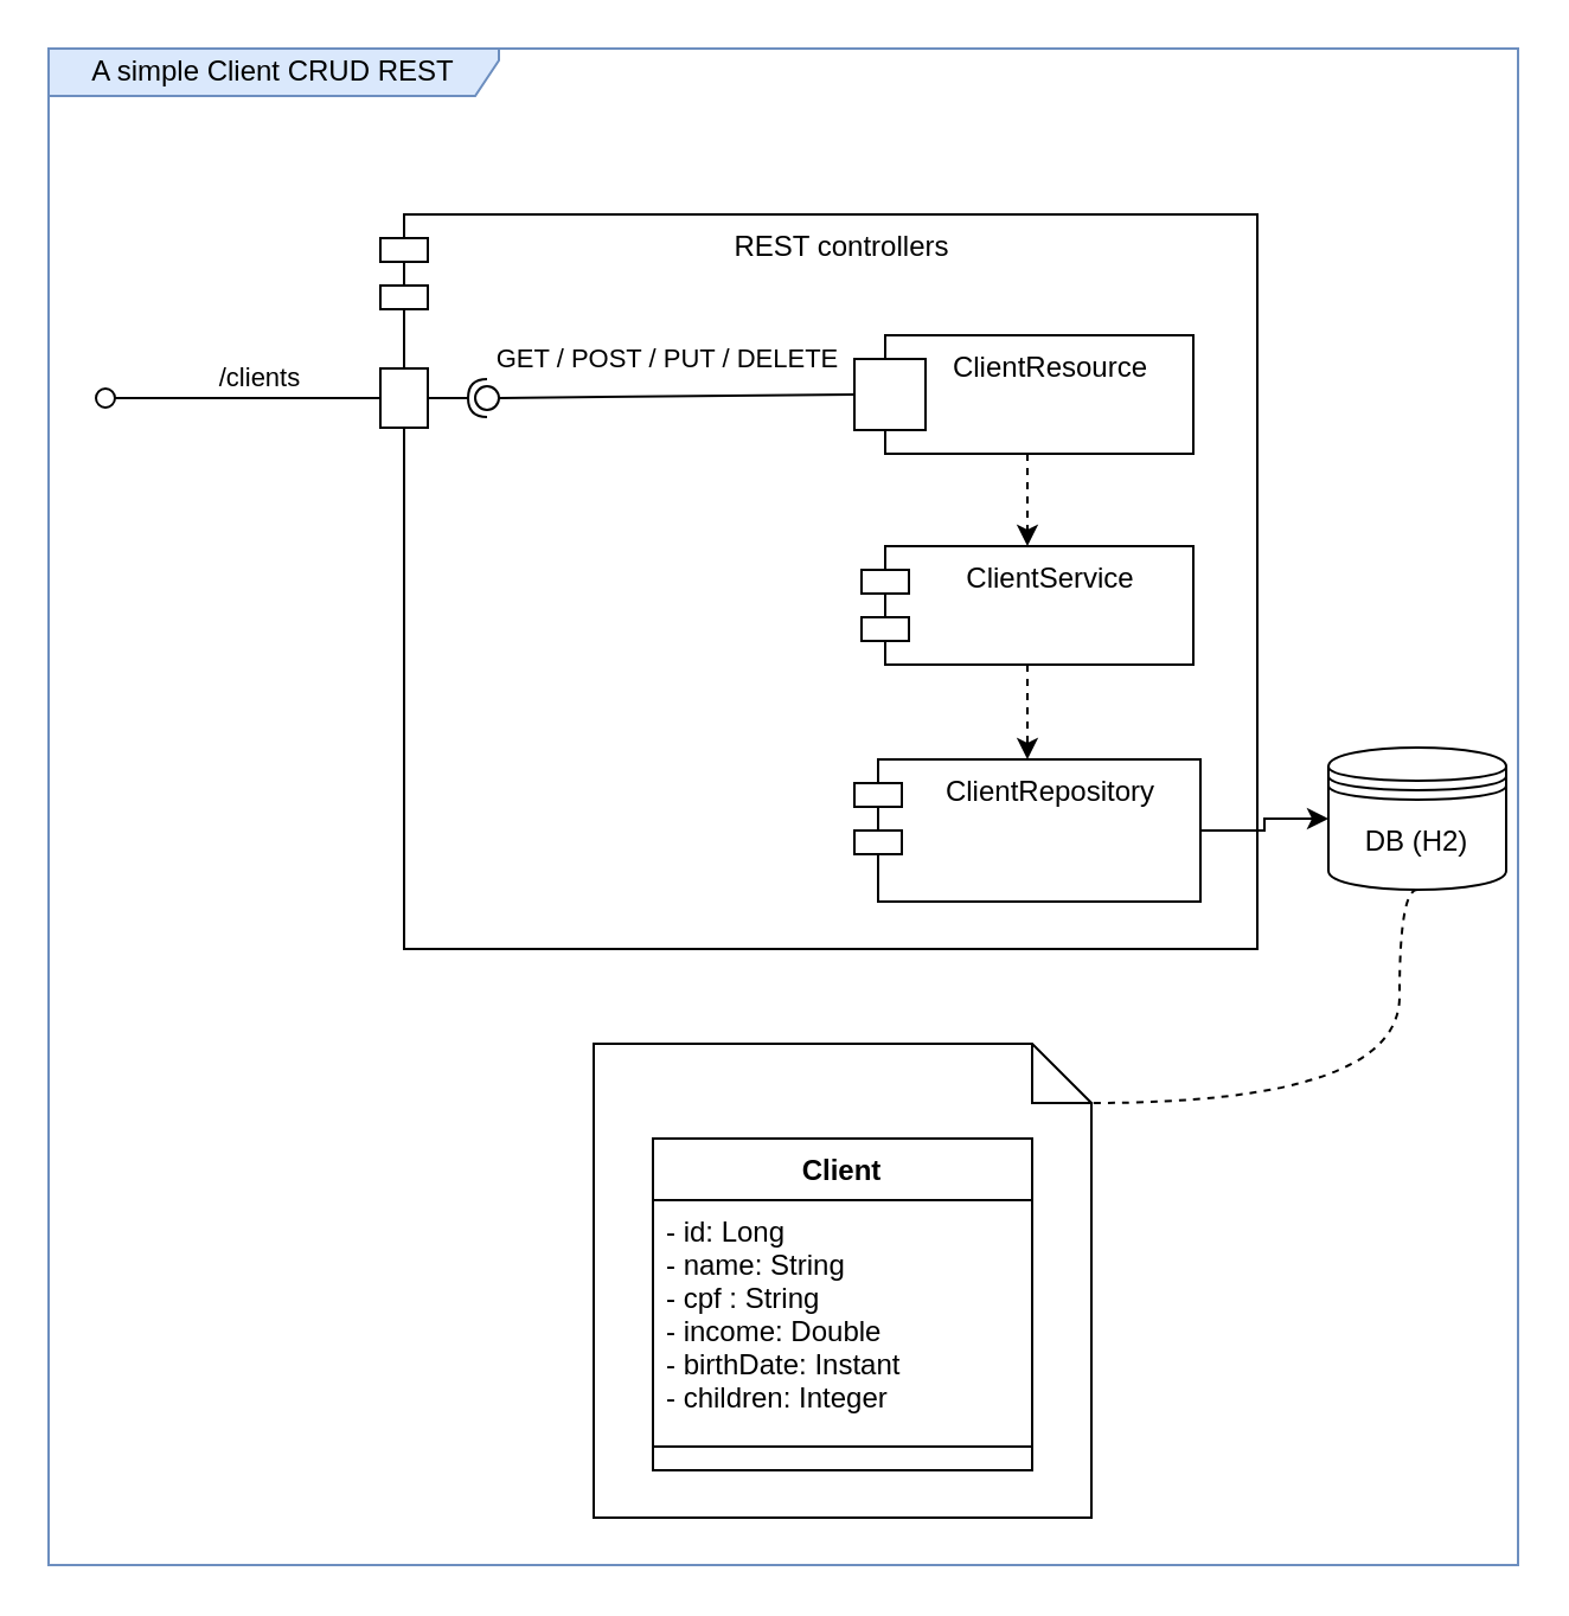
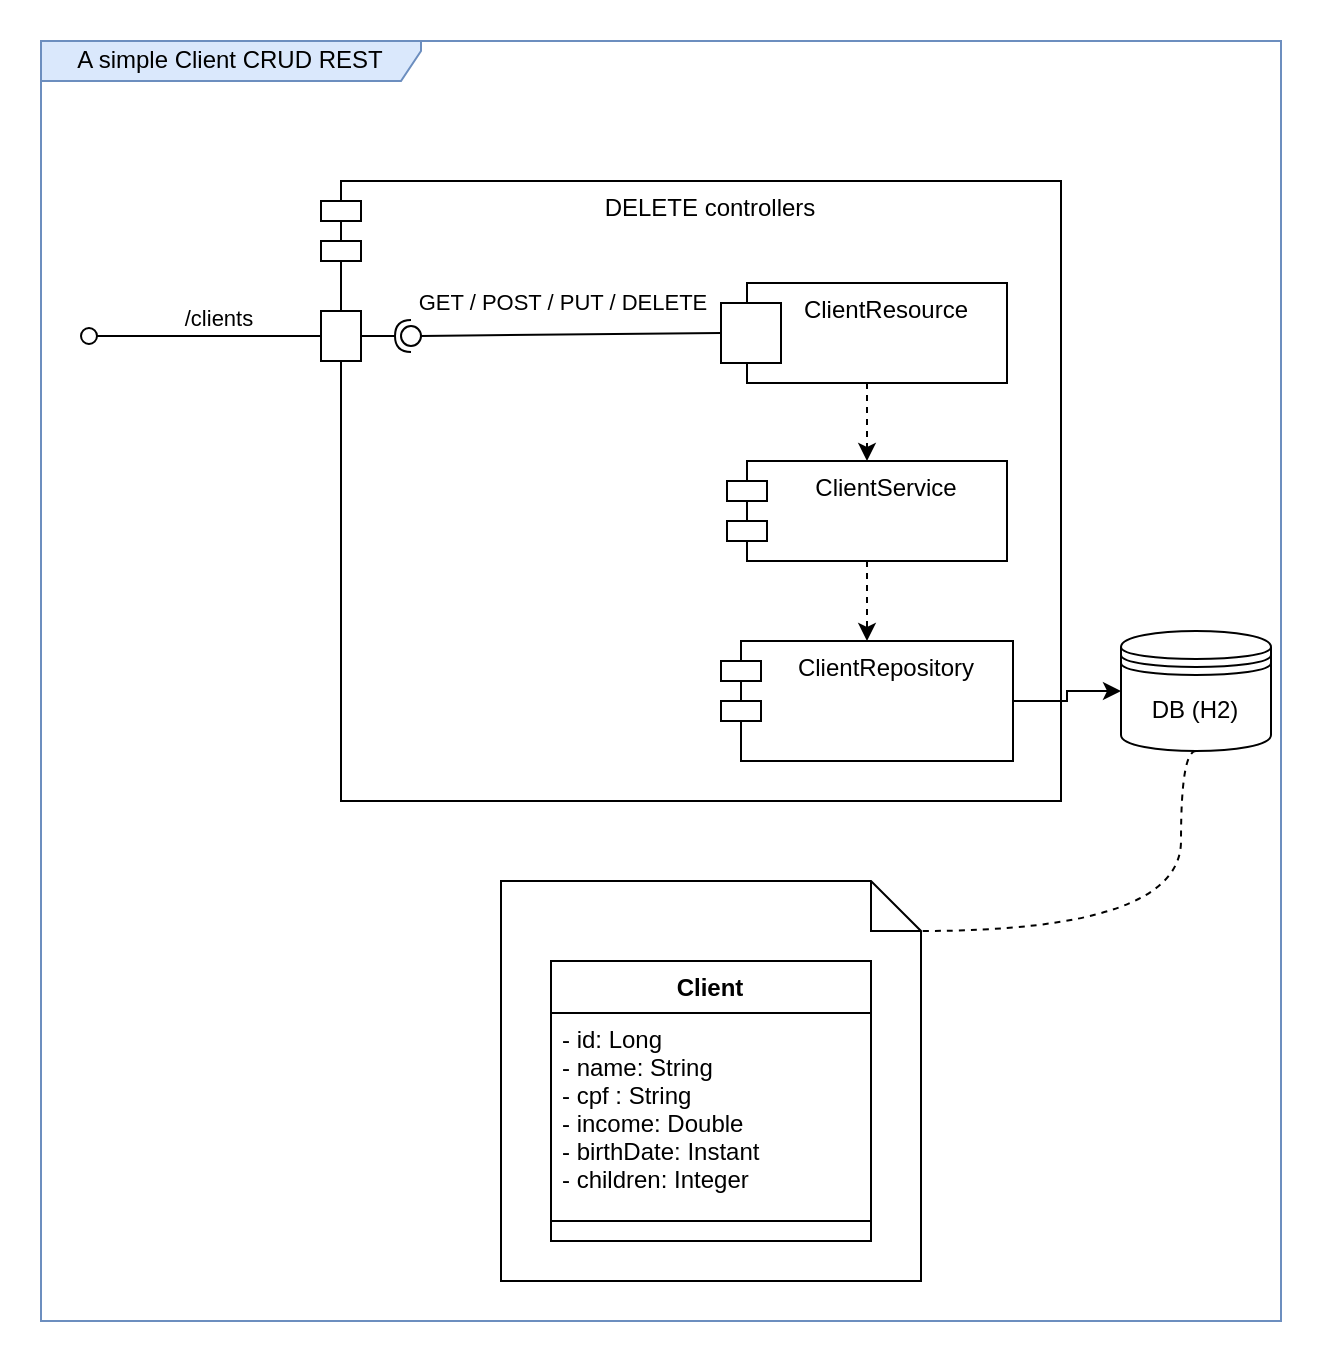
- <mxCell id="4" value="REST controllers" style="shape=module;align=left;spacingLeft=20;align=center;verticalAlign=top;" vertex="1" parent="1"><mxGeometry x="160" y="90" width="370" height="310" as="geometry" /></mxCell>
+ <mxCell id="4" value="DELETE controllers" style="shape=module;align=left;spacingLeft=20;align=center;verticalAlign=top;" vertex="1" parent="1"><mxGeometry x="160" y="90" width="370" height="310" as="geometry" /></mxCell>
